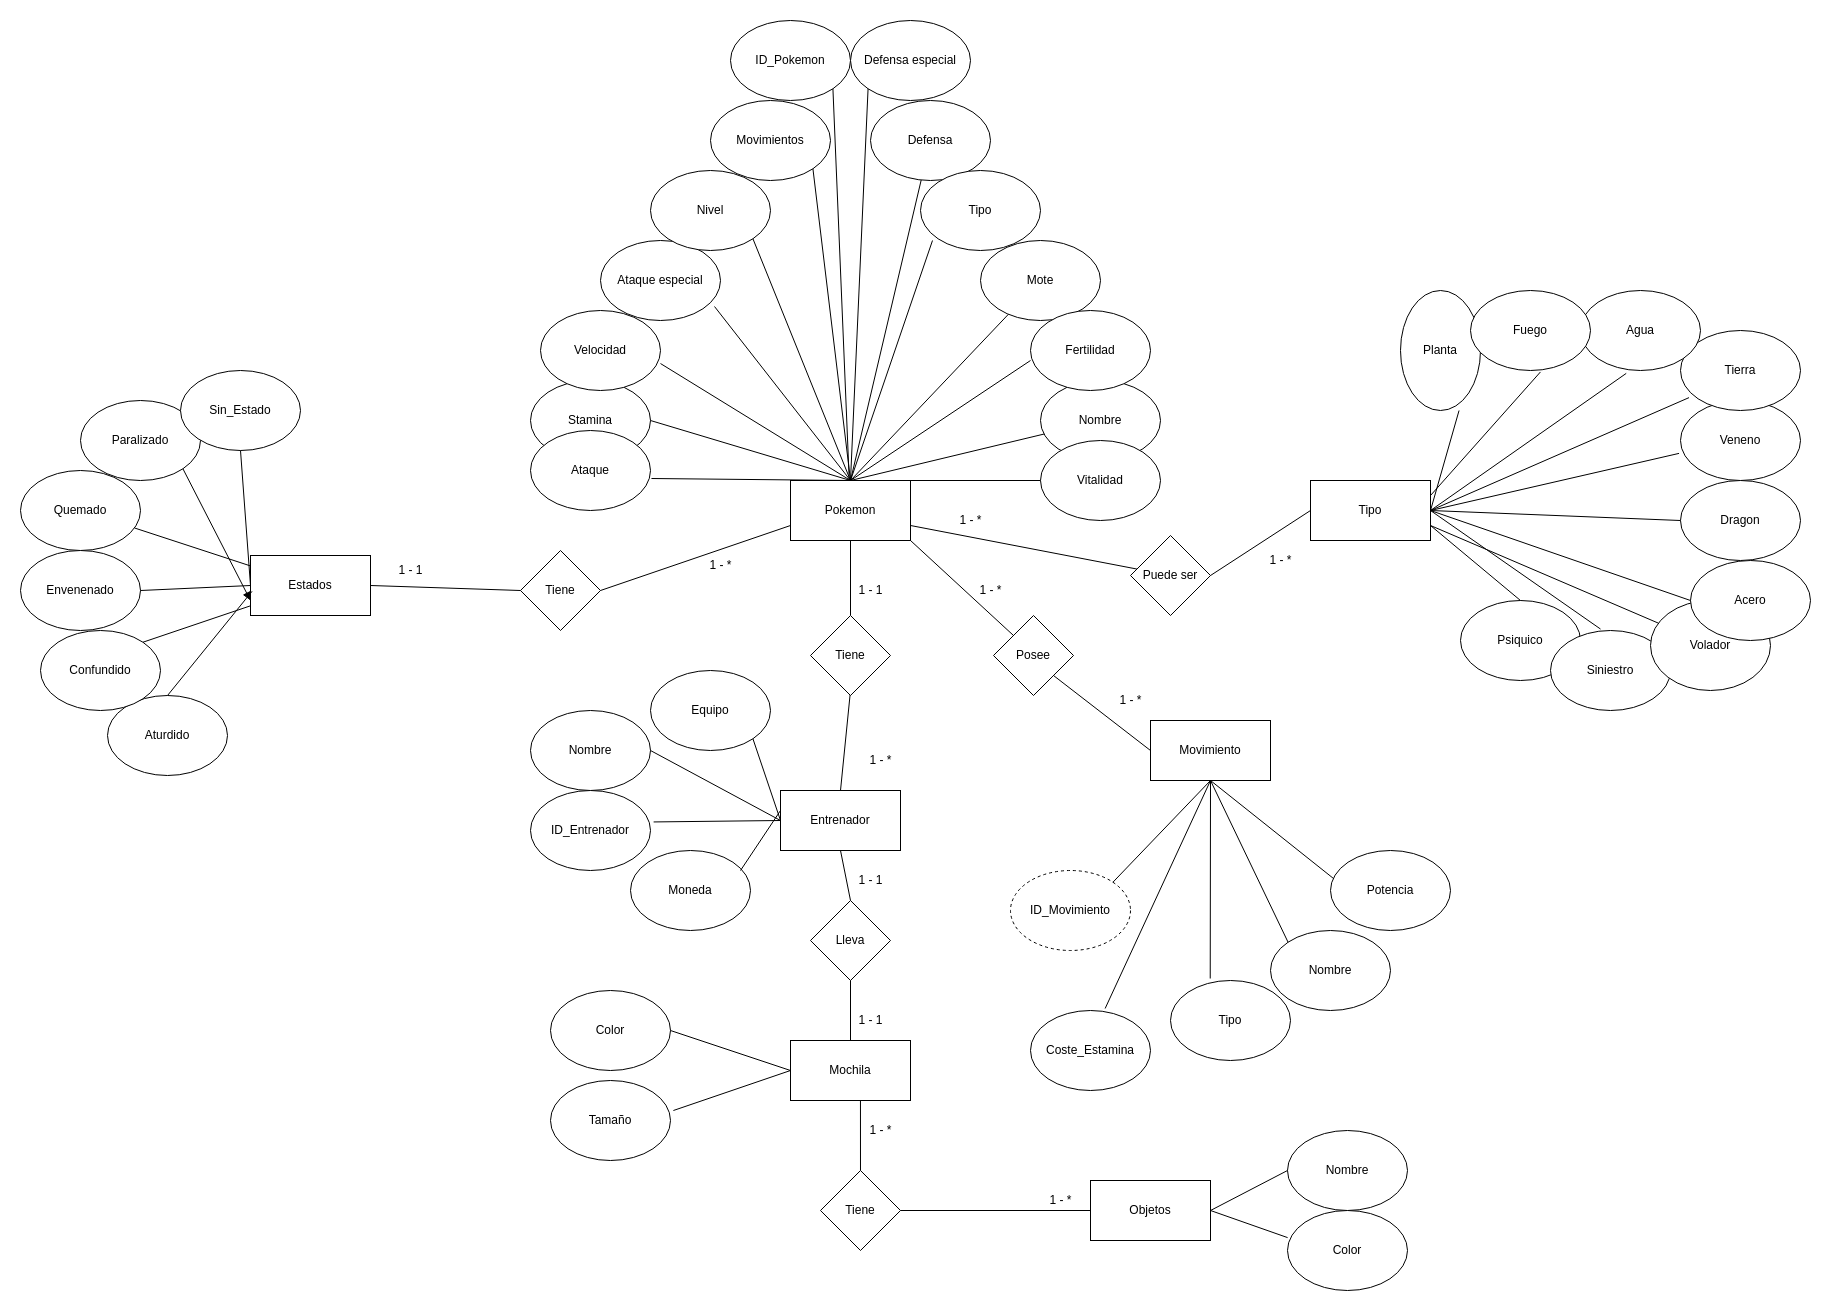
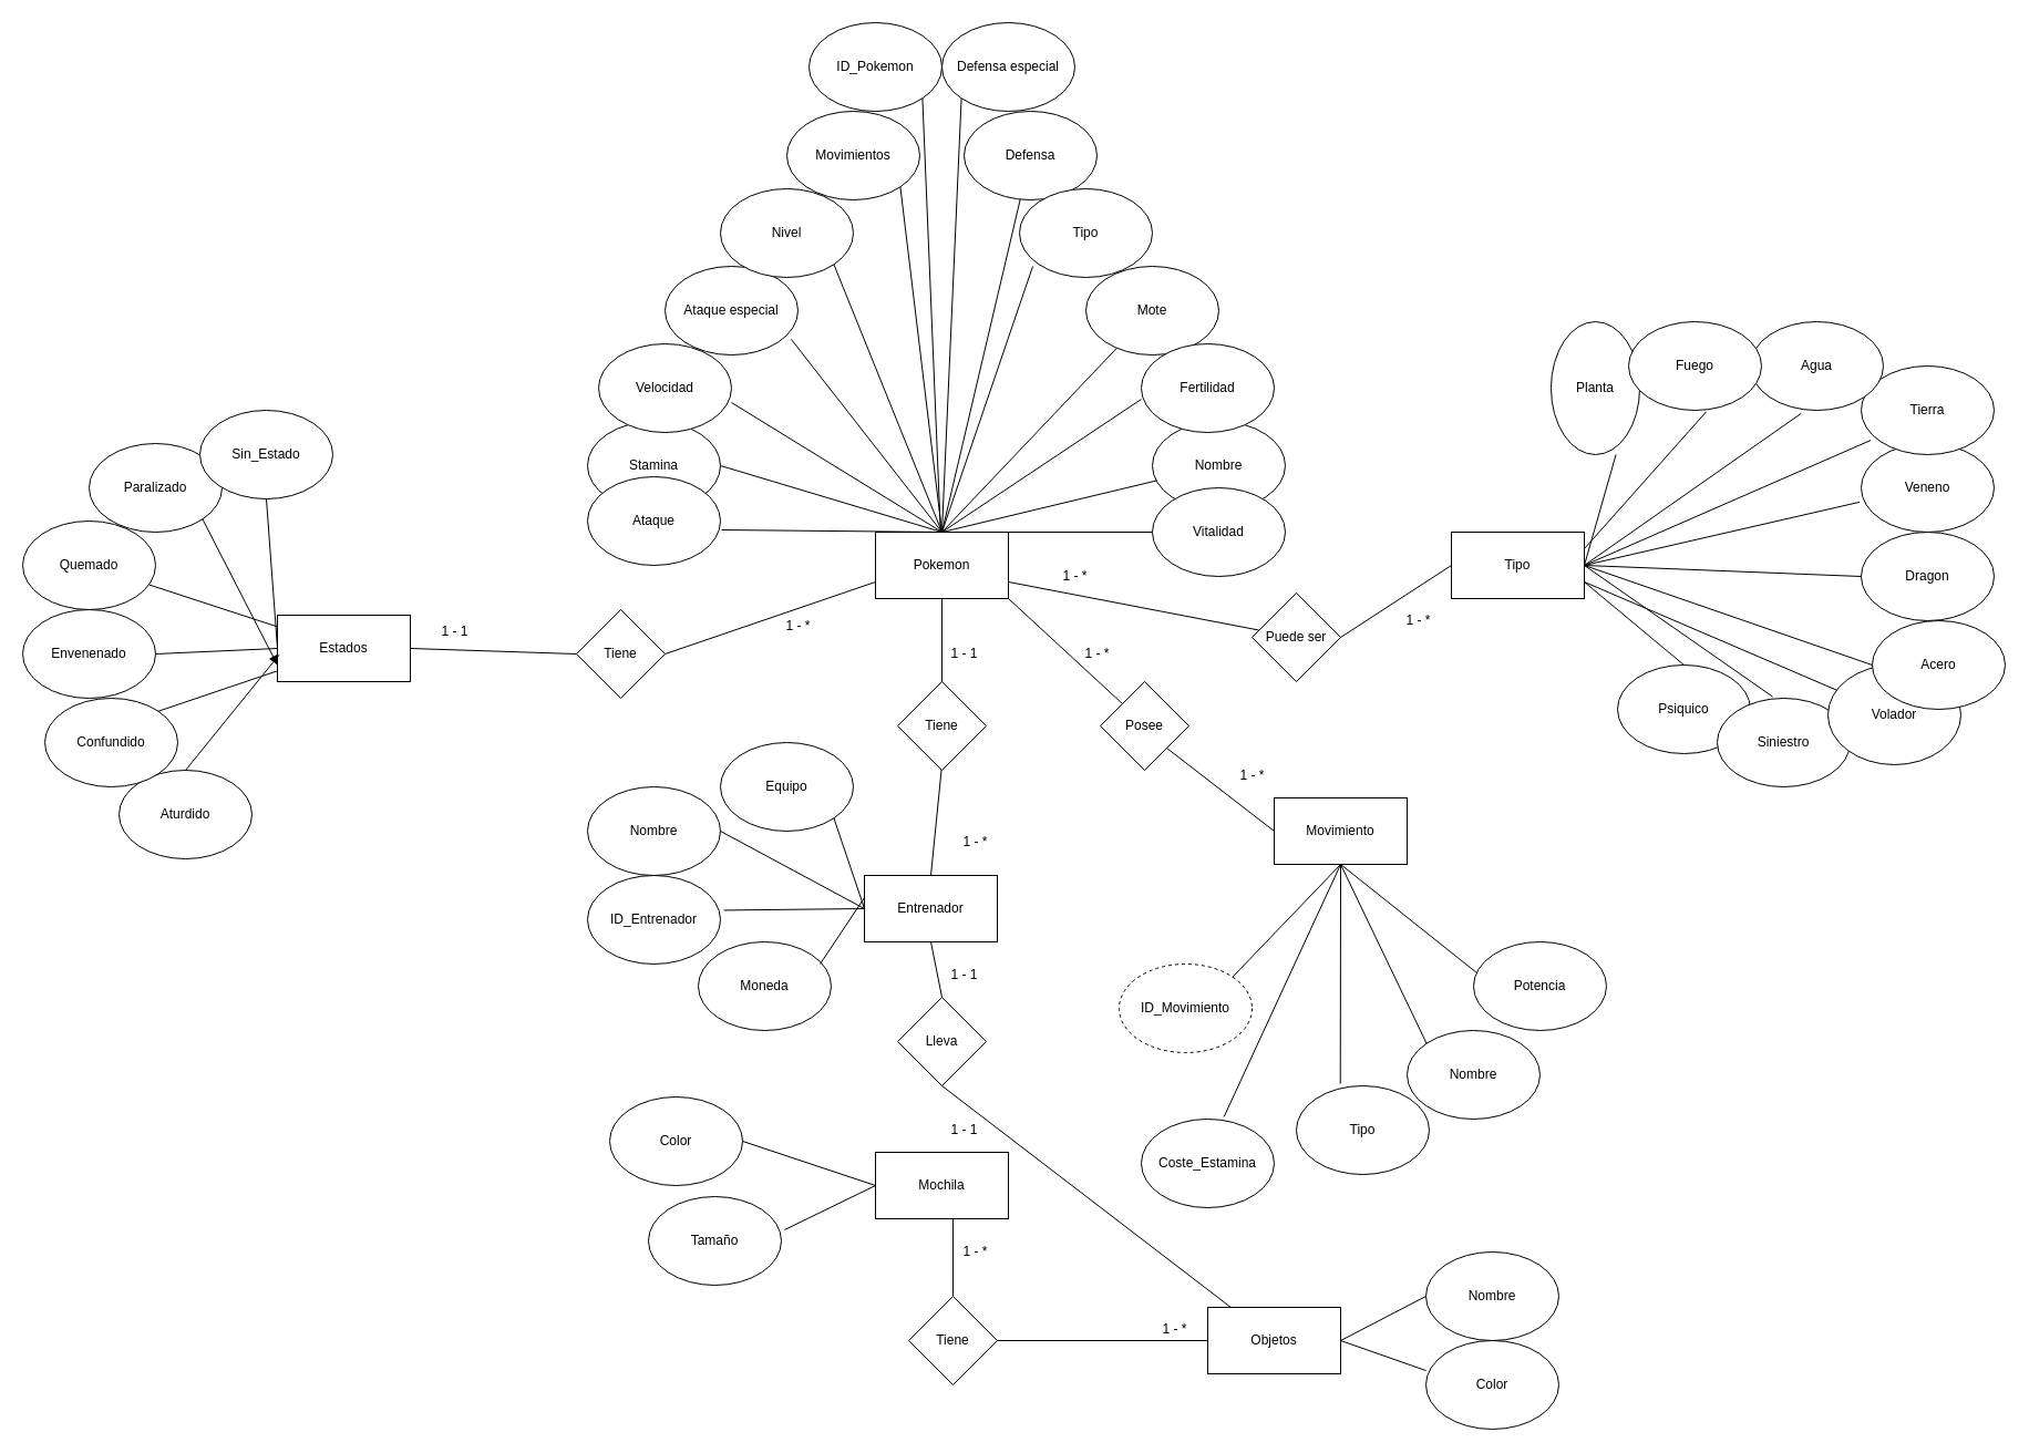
- <mxCell id="84" value="" style="endArrow=none;html=1;rounded=0;exitX=0.5;exitY=1;exitDx=0;exitDy=0;" parent="1" source="82" target="81" edge="1"><mxGeometry width="50" height="50" relative="1" as="geometry"><mxPoint x="1090" y="800" as="sourcePoint" /><mxPoint x="1140" y="750" as="targetPoint" /></mxGeometry></mxCell>
+ <mxCell id="84" value="" style="endArrow=none;html=1;rounded=0;exitX=0.5;exitY=1;exitDx=0;exitDy=0;" parent="1" source="82" target="91" edge="1"><mxGeometry width="50" height="50" relative="1" as="geometry"><mxPoint x="1090" y="800" as="sourcePoint" /><mxPoint x="1140" y="750" as="targetPoint" /></mxGeometry></mxCell>
- <mxCell id="86" value="Tamaño" style="ellipse;whiteSpace=wrap;html=1;" parent="1" vertex="1"><mxGeometry x="550" y="1080" width="120" height="80" as="geometry" /></mxCell>
+ <mxCell id="86" value="Tamaño" style="ellipse;whiteSpace=wrap;html=1;" parent="1" vertex="1"><mxGeometry x="585" y="1080" width="120" height="80" as="geometry" /></mxCell>
